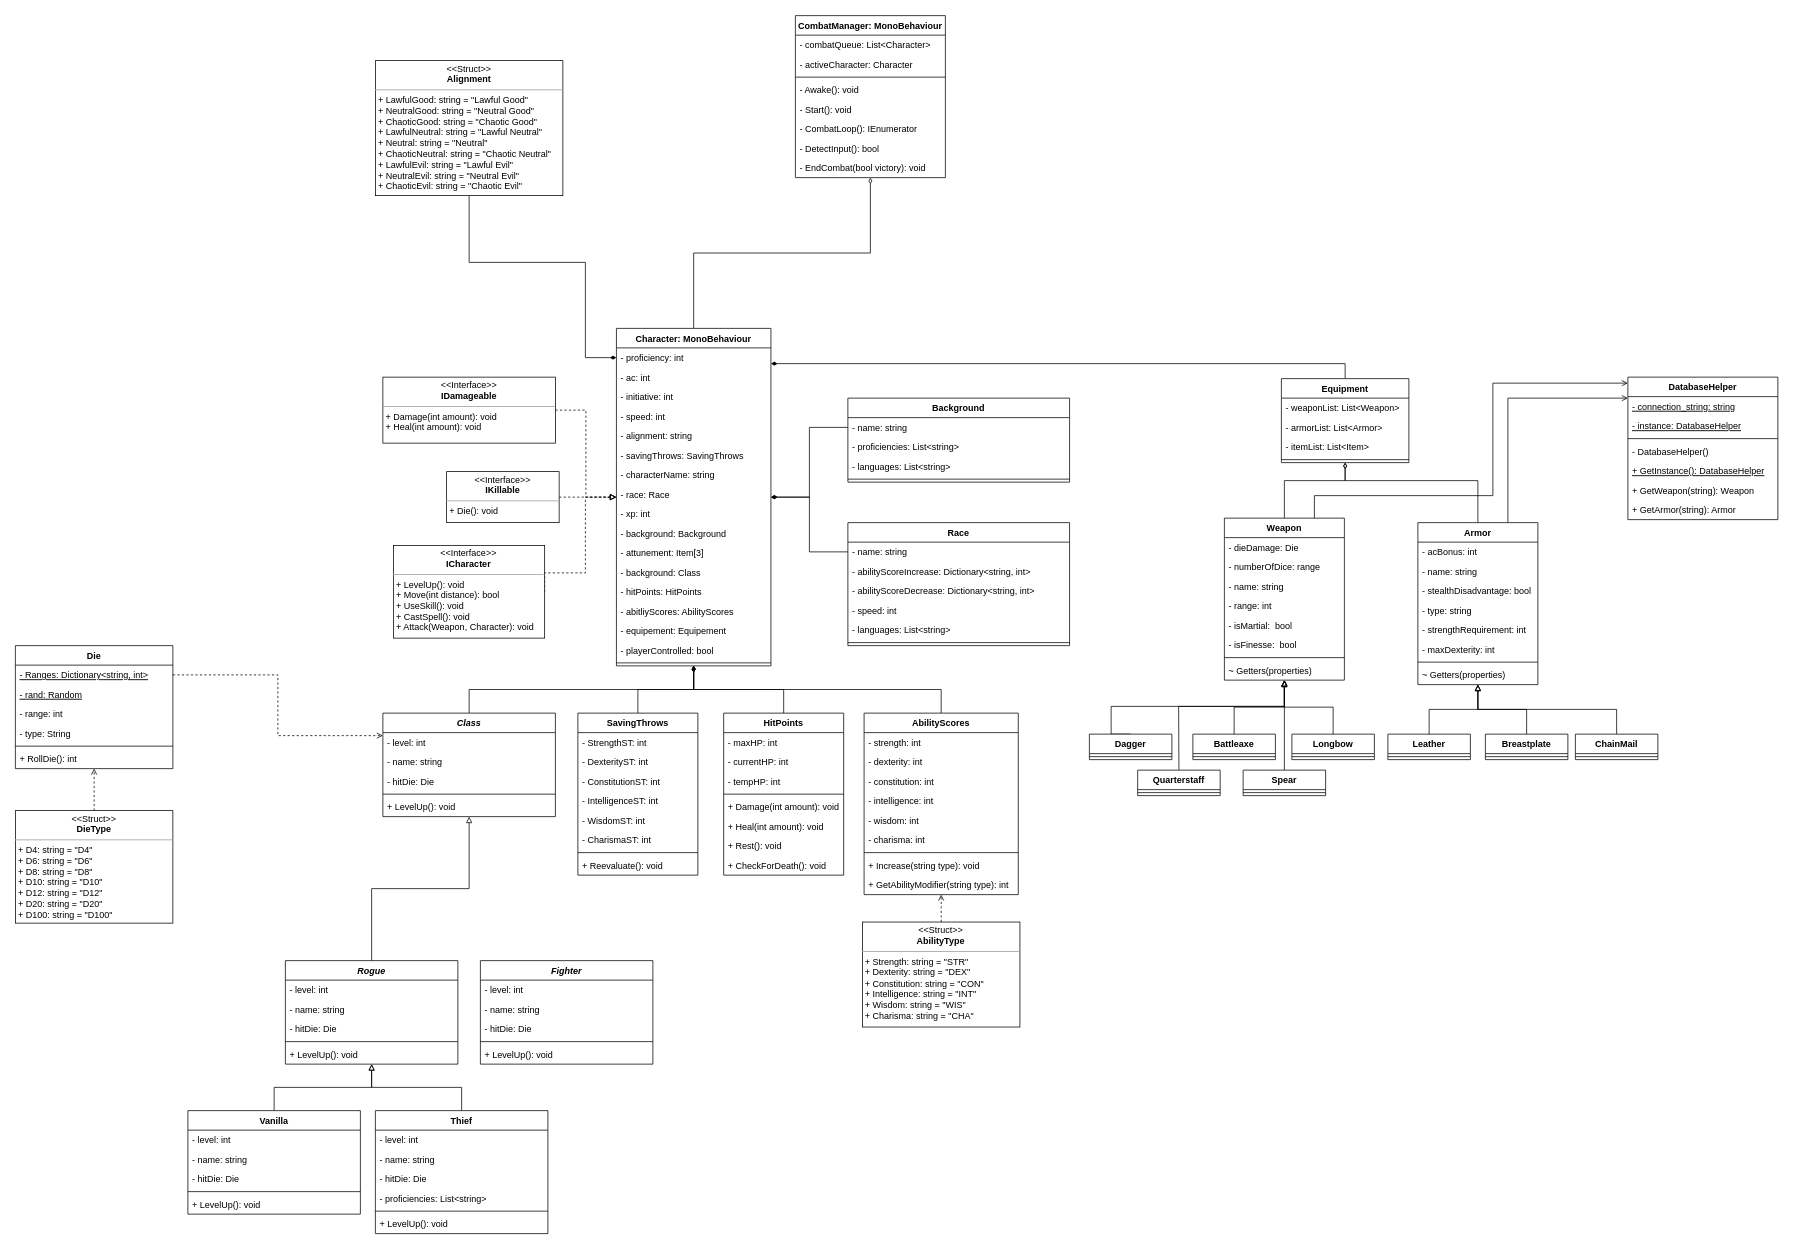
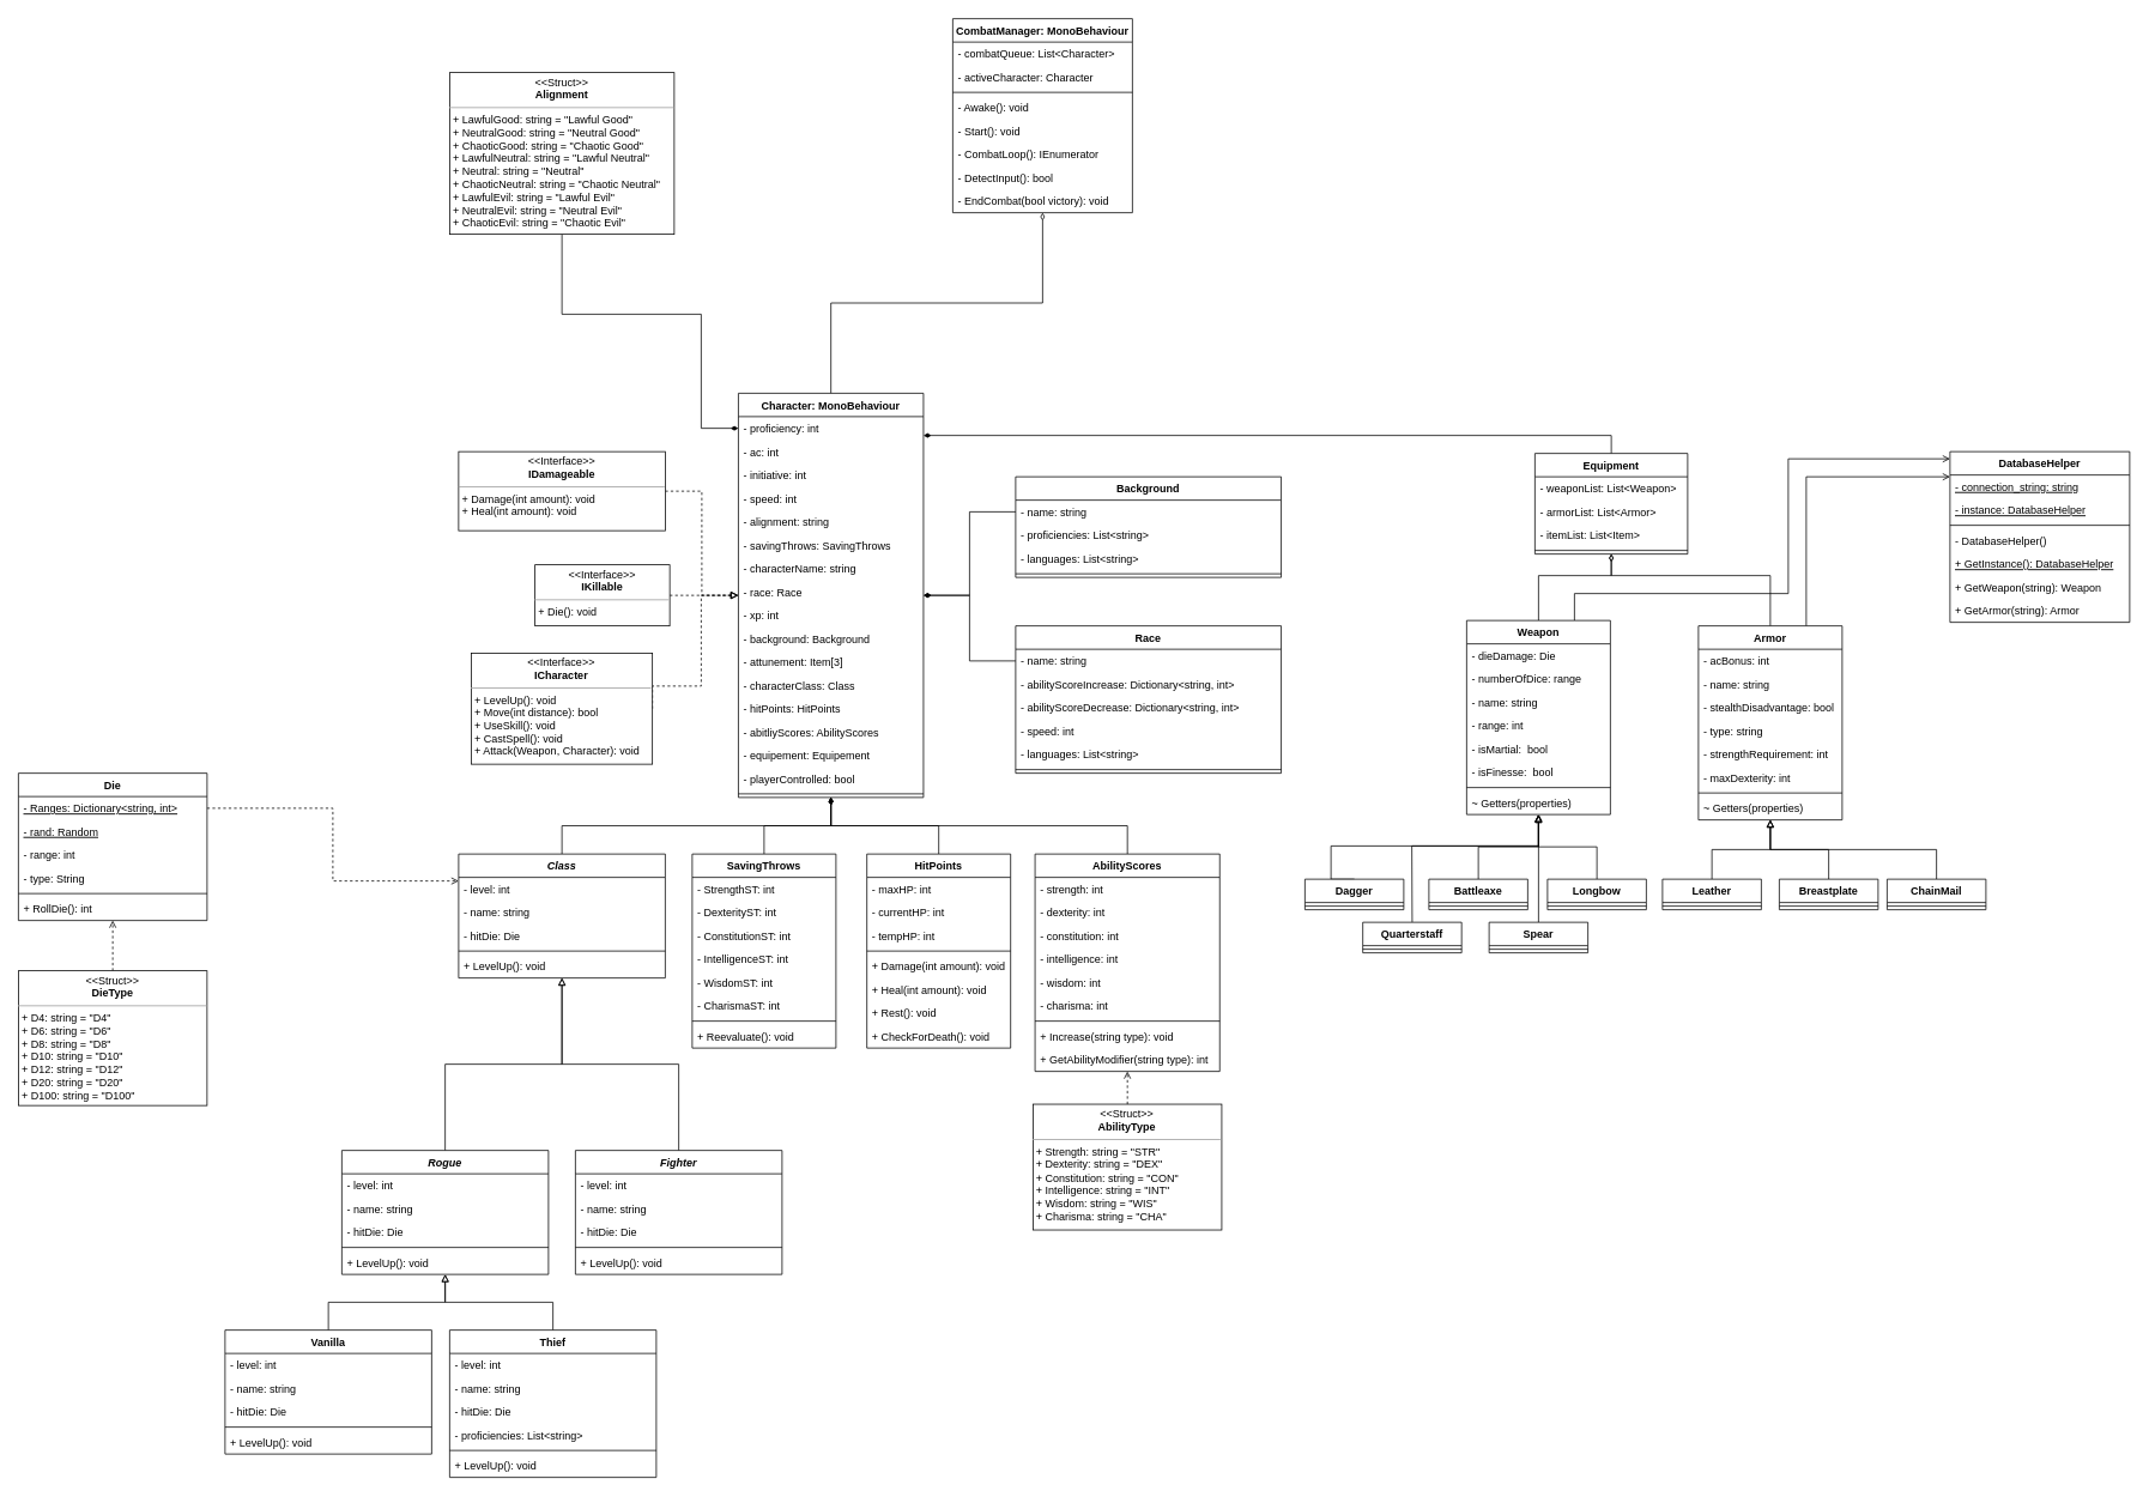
- <mxCell id="15" value="- background: Class" style="text;strokeColor=none;fillColor=none;align=left;verticalAlign=top;spacingLeft=4;spacingRight=4;overflow=hidden;rotatable=0;points=[[0,0.5],[1,0.5]];portConstraint=eastwest;fontStyle=0" parent="3" vertex="1"><mxGeometry y="312" width="206" height="26" as="geometry" /></mxCell>
+ <mxCell id="15" value="- characterClass: Class" style="text;strokeColor=none;fillColor=none;align=left;verticalAlign=top;spacingLeft=4;spacingRight=4;overflow=hidden;rotatable=0;points=[[0,0.5],[1,0.5]];portConstraint=eastwest;fontStyle=0" parent="3" vertex="1"><mxGeometry y="312" width="206" height="26" as="geometry" /></mxCell>
+ <mxCell id="120" style="edgeStyle=orthogonalEdgeStyle;rounded=0;orthogonalLoop=1;jettySize=auto;html=1;exitX=0.5;exitY=0;exitDx=0;exitDy=0;endArrow=block;endFill=0;" parent="1" source="121" target="53" edge="1"><mxGeometry relative="1" as="geometry" /></mxCell>
